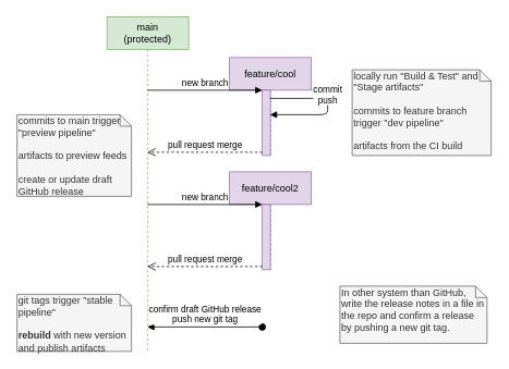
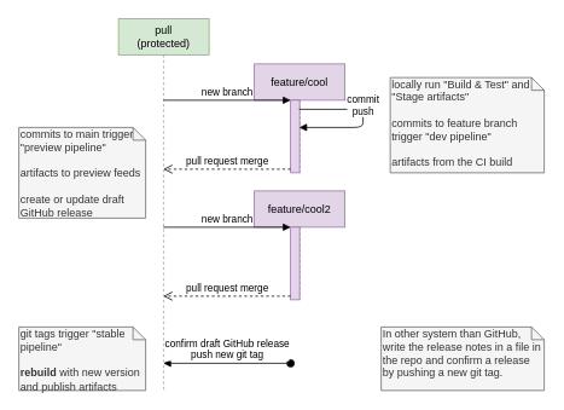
- <mxCell id="2" value="main&lt;br&gt;(protected)" style="shape=umlLifeline;perimeter=lifelinePerimeter;whiteSpace=wrap;html=1;container=1;collapsible=0;recursiveResize=0;outlineConnect=0;fillColor=#d5e8d4;strokeColor=#82b366;" parent="1" vertex="1"><mxGeometry x="130" y="20" width="100" height="410" as="geometry" /></mxCell>
+ <mxCell id="2" value="pull&lt;br&gt;(protected)" style="shape=umlLifeline;perimeter=lifelinePerimeter;whiteSpace=wrap;html=1;container=1;collapsible=0;recursiveResize=0;outlineConnect=0;fillColor=#d5e8d4;strokeColor=#82b366;" parent="1" vertex="1"><mxGeometry x="130" y="20" width="100" height="410" as="geometry" /></mxCell>
- <mxCell id="16" value="In other system than GitHub, write the release notes in a file in the repo and confirm a release by pushing a new git tag." style="shape=note;whiteSpace=wrap;html=1;size=14;verticalAlign=top;align=left;spacingTop=-6;fillColor=#f5f5f5;strokeColor=#666666;fontColor=#333333;" parent="1" vertex="1"><mxGeometry x="415" y="350" width="180" height="70" as="geometry" /></mxCell>
+ <mxCell id="16" value="In other system than GitHub, write the release notes in a file in the repo and confirm a release by pushing a new git tag." style="shape=note;whiteSpace=wrap;html=1;size=14;verticalAlign=top;align=left;spacingTop=-6;fillColor=#f5f5f5;strokeColor=#666666;fontColor=#333333;" parent="1" vertex="1"><mxGeometry x="420" y="360" width="180" height="70" as="geometry" /></mxCell>
